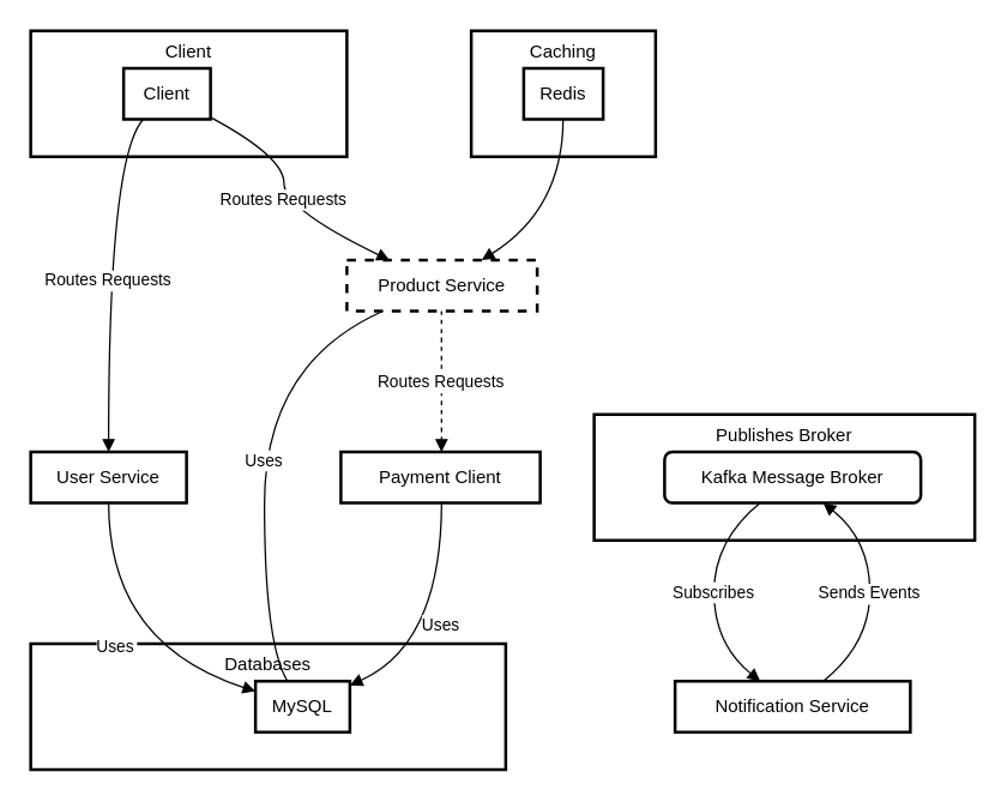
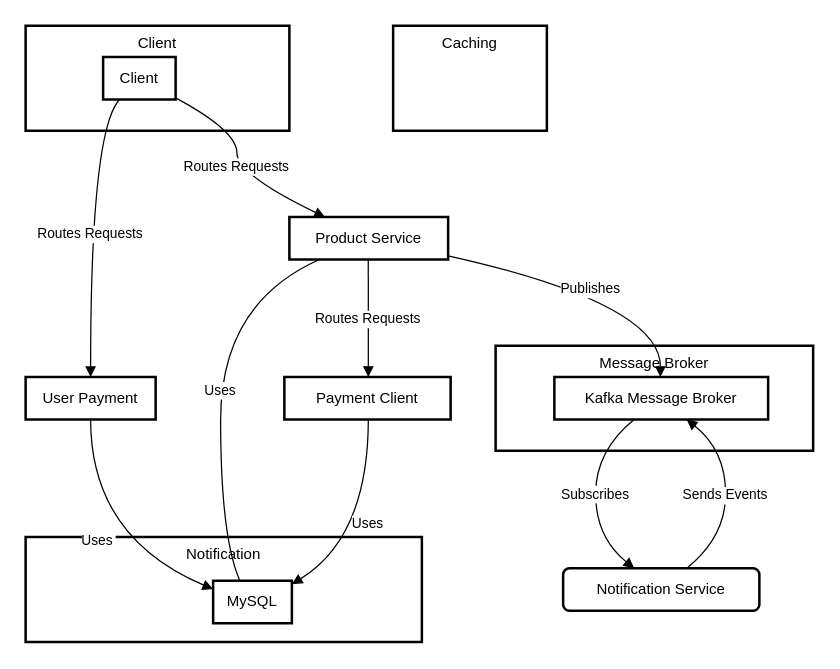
- <mxCell id="7" value="Redis" style="whiteSpace=wrap;strokeWidth=2;" vertex="1" parent="1"><mxGeometry x="349" y="45" width="53" height="34" as="geometry" /></mxCell>
- <mxCell id="21" value="" style="curved=1;startArrow=none;endArrow=block;exitX=0.496;exitY=1;entryX=0.708;entryY=0;rounded=0;" edge="1" parent="1" source="7" target="11"><mxGeometry relative="1" as="geometry"><Array as="points"><mxPoint x="375" y="139" /></Array></mxGeometry></mxCell>
- <mxCell id="11" value="Product Service" style="whiteSpace=wrap;strokeWidth=2;dashed=1;" vertex="1" parent="1"><mxGeometry x="231" y="173" width="127" height="34" as="geometry" /></mxCell>
+ <mxCell id="11" value="Product Service" style="whiteSpace=wrap;strokeWidth=2;" vertex="1" parent="1"><mxGeometry x="231" y="173" width="127" height="34" as="geometry" /></mxCell>
- <mxCell id="16" value="Routes Requests" style="curved=1;startArrow=none;endArrow=block;exitX=0.497;exitY=1;entryX=0.505;entryY=0;rounded=0;dashed=1;" edge="1" parent="1" source="11" target="12"><mxGeometry relative="1" as="geometry"><Array as="points" /></mxGeometry></mxCell>
+ <mxCell id="16" value="Routes Requests" style="curved=1;startArrow=none;endArrow=block;exitX=0.497;exitY=1;entryX=0.505;entryY=0;rounded=0;" edge="1" parent="1" source="11" target="12"><mxGeometry relative="1" as="geometry"><Array as="points" /></mxGeometry></mxCell>
+ <mxCell id="22" value="Publishes" style="curved=1;startArrow=none;endArrow=block;exitX=0.996;exitY=0.91;entryX=0.496;entryY=0;rounded=0;" edge="1" parent="1" source="11" target="3"><mxGeometry relative="1" as="geometry"><Array as="points"><mxPoint x="528" y="242" /></Array></mxGeometry></mxCell>
- <mxCell id="2" value="Publishes Broker" style="whiteSpace=wrap;strokeWidth=2;verticalAlign=top;" vertex="1" parent="1"><mxGeometry x="396" y="276" width="254" height="84" as="geometry" /></mxCell>
+ <mxCell id="2" value="Message Broker" style="whiteSpace=wrap;strokeWidth=2;verticalAlign=top;" vertex="1" parent="1"><mxGeometry x="396" y="276" width="254" height="84" as="geometry" /></mxCell>
- <mxCell id="10" value="User Service" style="whiteSpace=wrap;strokeWidth=2;" vertex="1" parent="1"><mxGeometry x="20" y="301" width="104" height="34" as="geometry" /></mxCell>
+ <mxCell id="10" value="User Payment" style="whiteSpace=wrap;strokeWidth=2;" vertex="1" parent="1"><mxGeometry x="20" y="301" width="104" height="34" as="geometry" /></mxCell>
- <mxCell id="3" value="Kafka Message Broker" style="whiteSpace=wrap;strokeWidth=2;rounded=1;" vertex="1" parent="1"><mxGeometry x="443" y="301" width="171" height="34" as="geometry" /></mxCell>
+ <mxCell id="3" value="Kafka Message Broker" style="whiteSpace=wrap;strokeWidth=2;" vertex="1" parent="1"><mxGeometry x="443" y="301" width="171" height="34" as="geometry" /></mxCell>
- <mxCell id="4" value="Databases" style="whiteSpace=wrap;strokeWidth=2;verticalAlign=top;" vertex="1" parent="1"><mxGeometry x="20" y="429" width="317" height="84" as="geometry" /></mxCell>
+ <mxCell id="4" value="Notification" style="whiteSpace=wrap;strokeWidth=2;verticalAlign=top;" vertex="1" parent="1"><mxGeometry x="20" y="429" width="317" height="84" as="geometry" /></mxCell>
- <mxCell id="5" value="MySQL" style="whiteSpace=wrap;strokeWidth=2;" vertex="1" parent="1"><mxGeometry x="170" y="454" width="63" height="34" as="geometry" /></mxCell>
+ <mxCell id="5" value="MySQL" style="whiteSpace=wrap;strokeWidth=2;" vertex="1" parent="1"><mxGeometry x="170" y="464" width="63" height="34" as="geometry" /></mxCell>
- <mxCell id="13" value="Notification Service" style="whiteSpace=wrap;strokeWidth=2;" vertex="1" parent="1"><mxGeometry x="450" y="454" width="157" height="34" as="geometry" /></mxCell>
+ <mxCell id="13" value="Notification Service" style="whiteSpace=wrap;strokeWidth=2;rounded=1;" vertex="1" parent="1"><mxGeometry x="450" y="454" width="157" height="34" as="geometry" /></mxCell>
